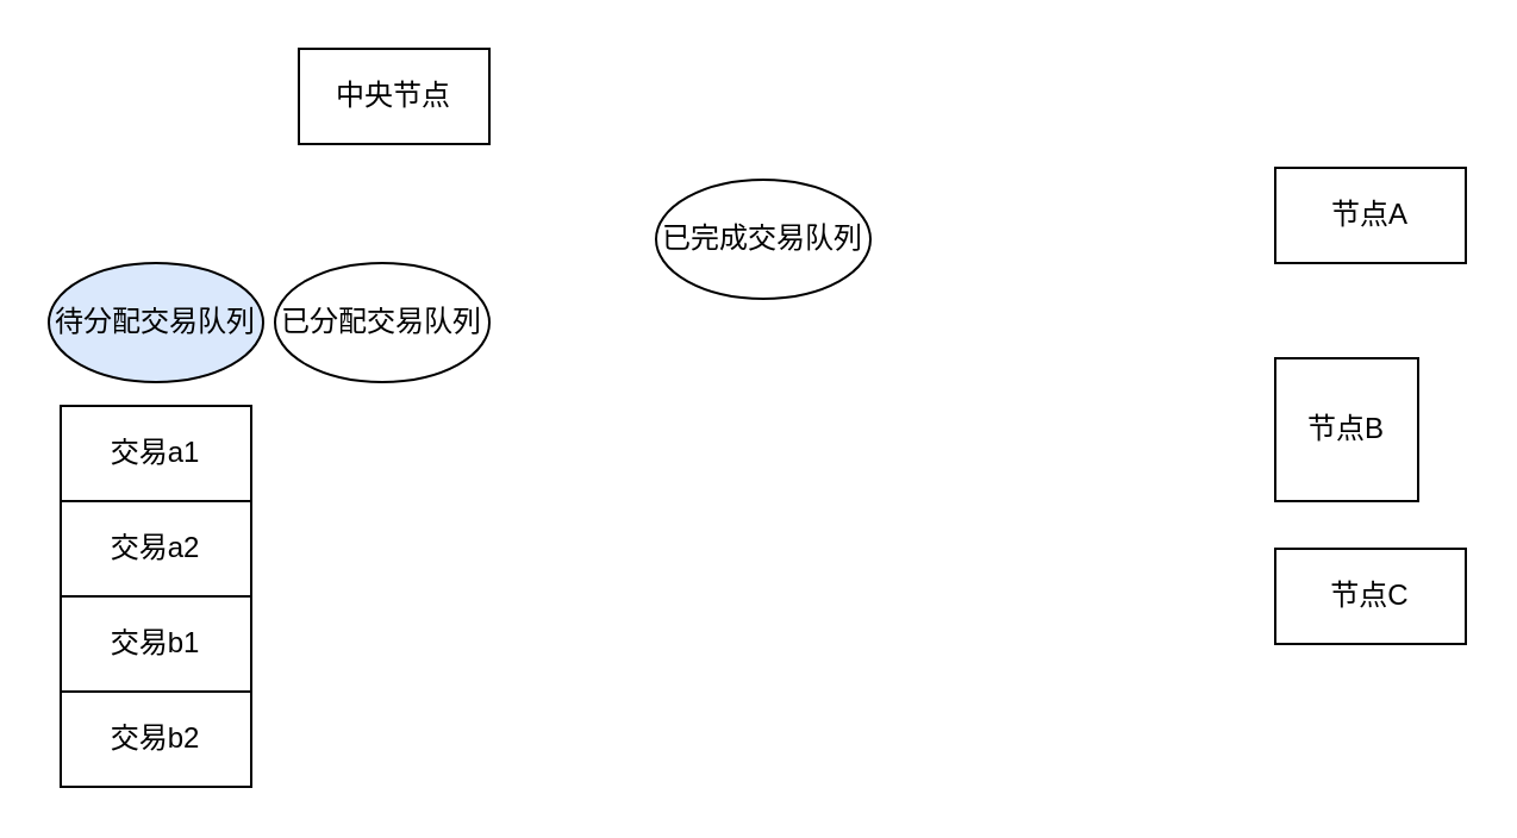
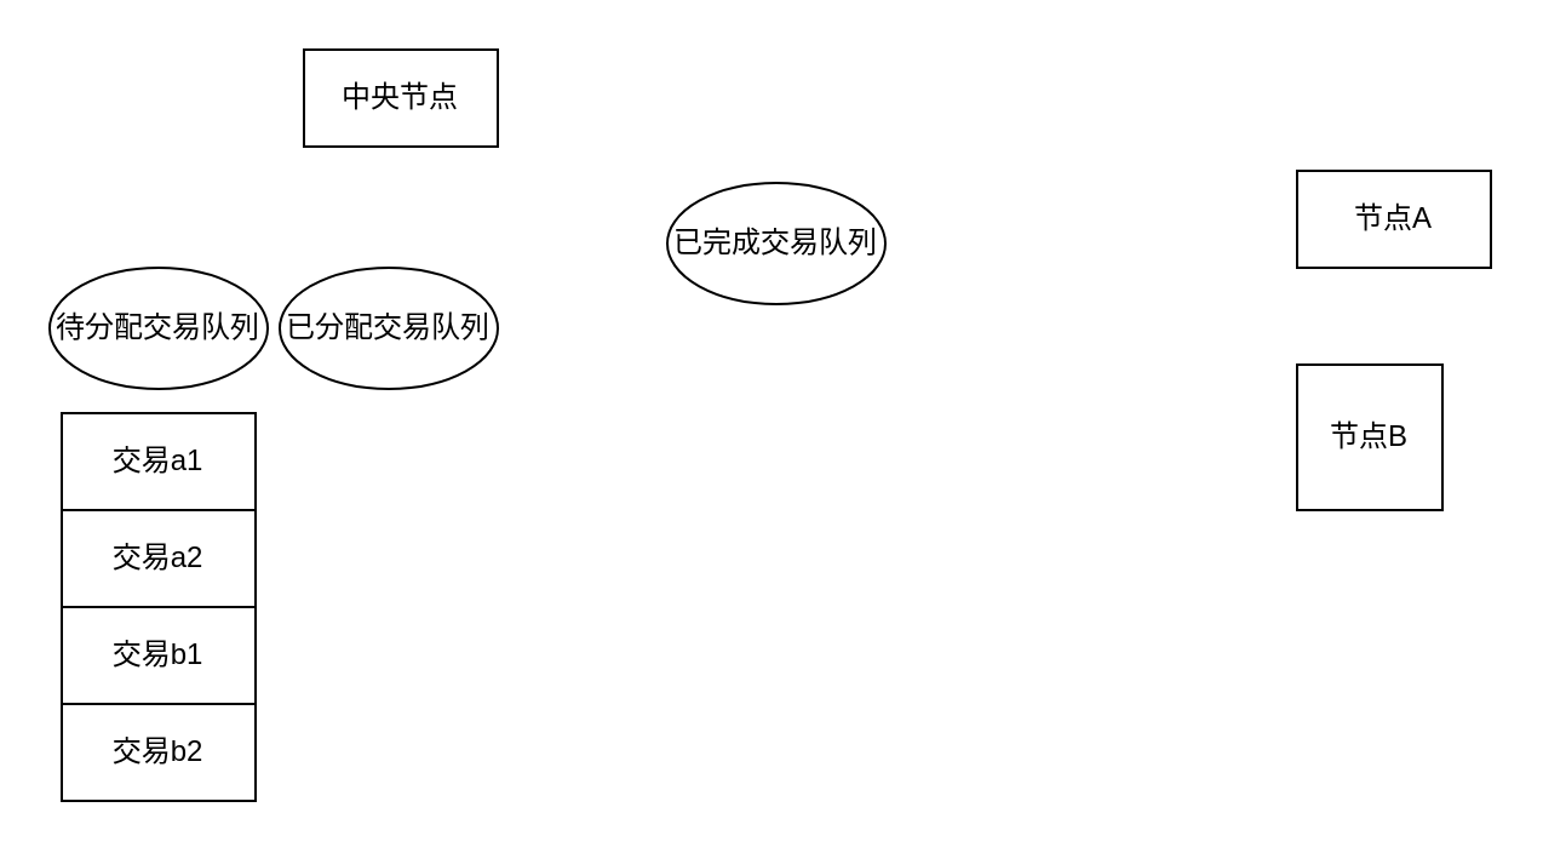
- <mxCell id="10" value="待分配交易队列" style="ellipse;whiteSpace=wrap;html=1;fillColor=#dae8fc;" parent="1" vertex="1"><mxGeometry x="20" y="110" width="90" height="50" as="geometry" /></mxCell>
+ <mxCell id="10" value="待分配交易队列" style="ellipse;whiteSpace=wrap;html=1;" parent="1" vertex="1"><mxGeometry x="20" y="110" width="90" height="50" as="geometry" /></mxCell>
- <mxCell id="5" value="节点C" style="rounded=0;whiteSpace=wrap;html=1;" parent="1" vertex="1"><mxGeometry x="535" y="230" width="80" height="40" as="geometry" /></mxCell>
